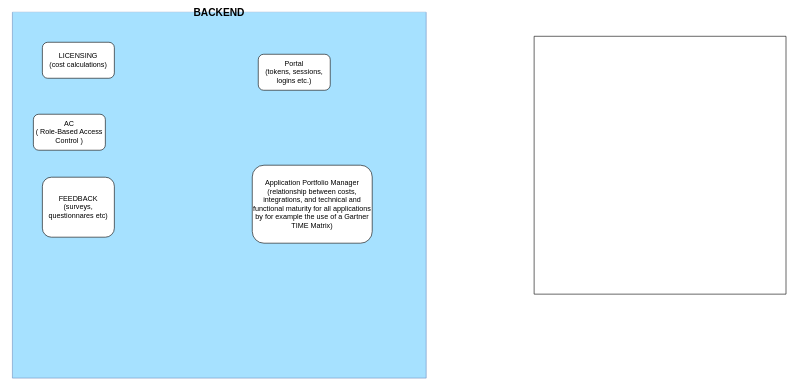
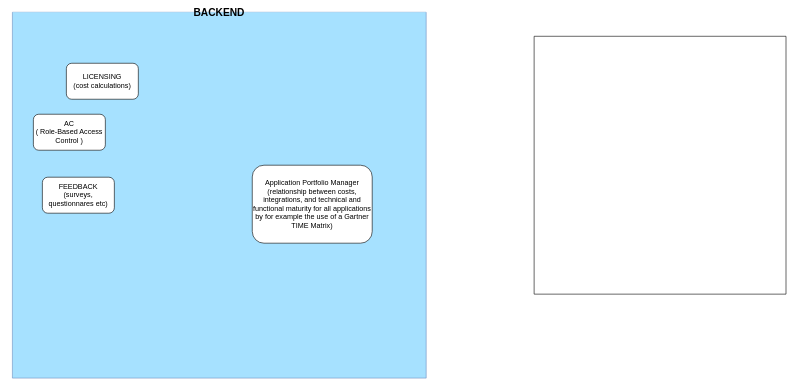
- <mxCell id="6" value="LICENSING&lt;br&gt;(cost calculations)" style="rounded=1;whiteSpace=wrap;html=1;" vertex="1" parent="3"><mxGeometry x="50" y="50" width="120" height="60" as="geometry" /></mxCell>
+ <mxCell id="6" value="LICENSING&lt;br&gt;(cost calculations)" style="rounded=1;whiteSpace=wrap;html=1;" vertex="1" parent="3"><mxGeometry x="90" y="85" width="120" height="60" as="geometry" /></mxCell>
- <mxCell id="8" value="Portal&lt;br&gt;(tokens, sessions, logins etc.)" style="rounded=1;whiteSpace=wrap;html=1;" vertex="1" parent="3"><mxGeometry x="410" y="70" width="120" height="60" as="geometry" /></mxCell>
- <mxCell id="7" value="FEEDBACK&lt;br&gt;(surveys, questionnares etc)" style="rounded=1;whiteSpace=wrap;html=1;" vertex="1" parent="3"><mxGeometry x="50" y="275" width="120" height="100" as="geometry" /></mxCell>
+ <mxCell id="7" value="FEEDBACK&lt;br&gt;(surveys, questionnares etc)" style="rounded=1;whiteSpace=wrap;html=1;" vertex="1" parent="3"><mxGeometry x="50" y="275" width="120" height="60" as="geometry" /></mxCell>
